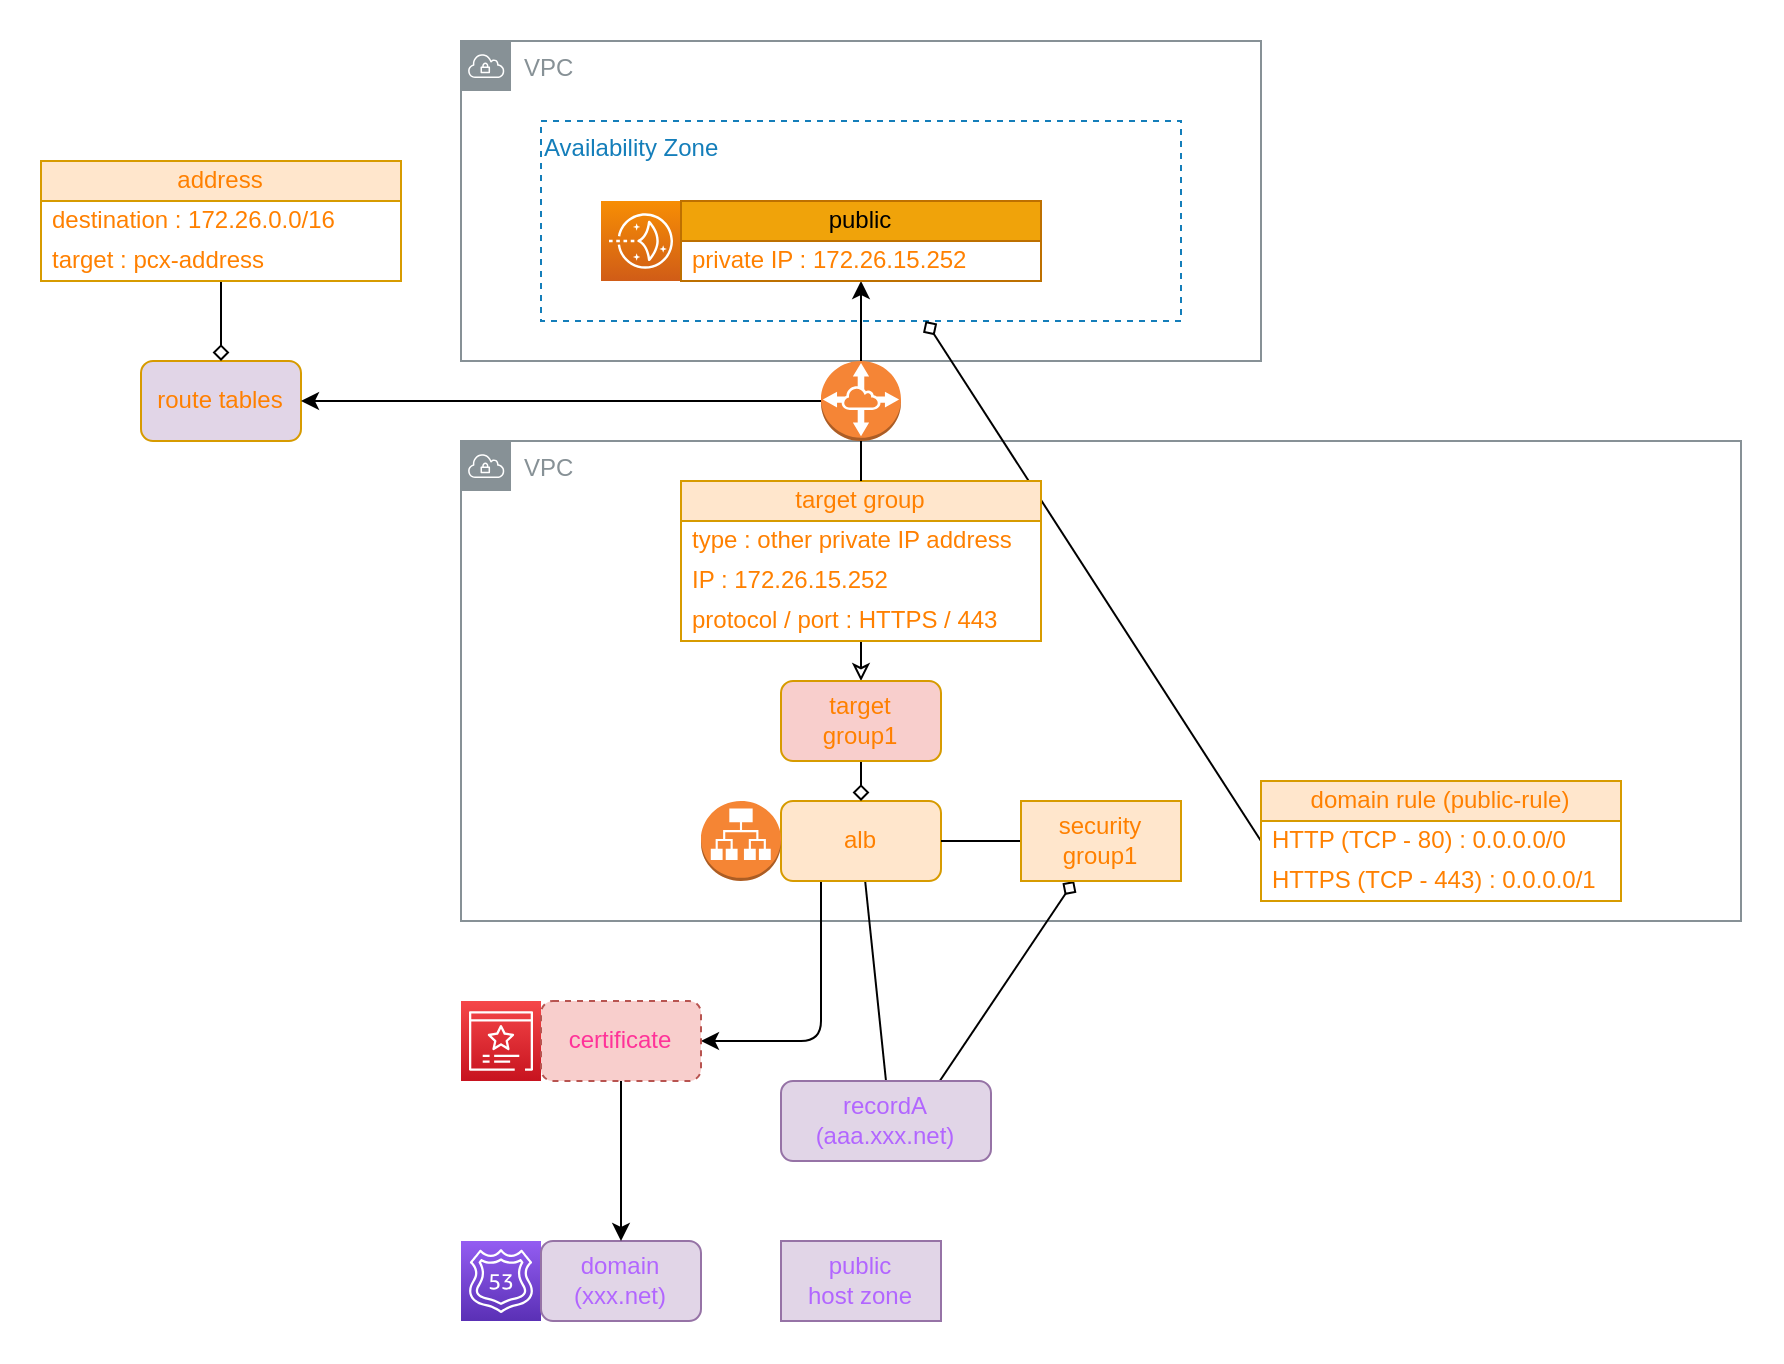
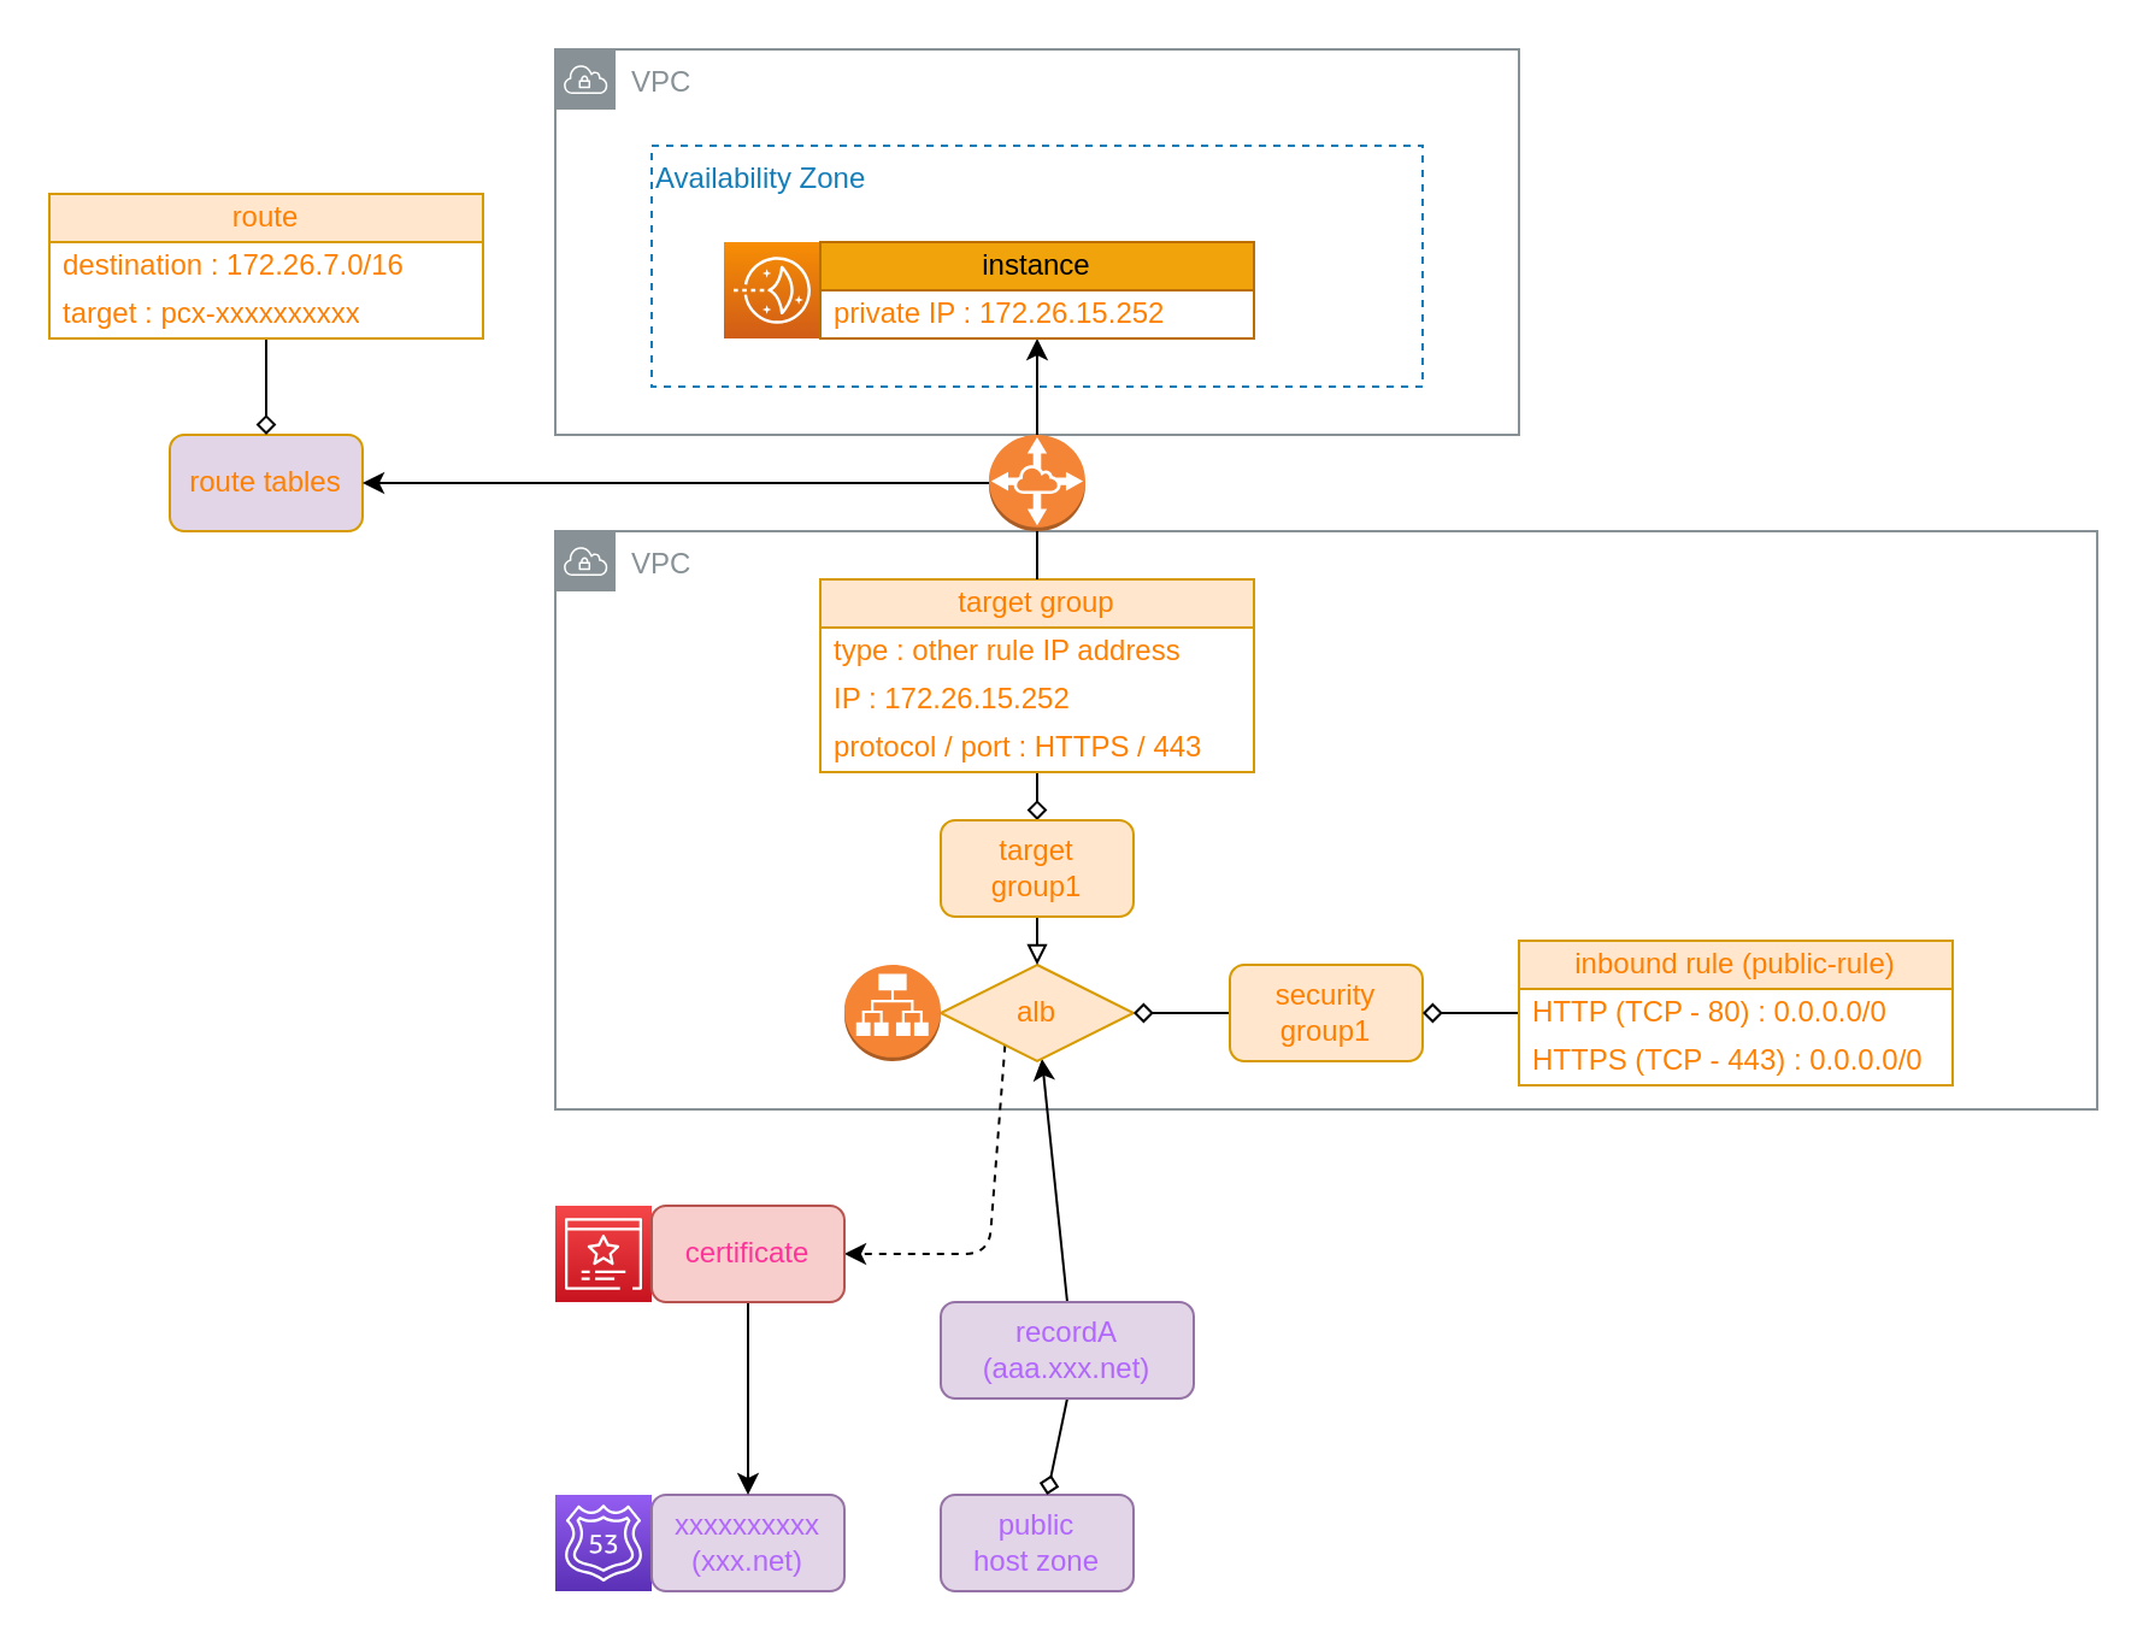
- <mxCell id="39" value="address" style="swimlane;fontStyle=0;childLayout=stackLayout;horizontal=1;startSize=20;horizontalStack=0;resizeParent=1;resizeParentMax=0;resizeLast=0;collapsible=1;marginBottom=0;whiteSpace=wrap;html=1;fillColor=#ffe6cc;strokeColor=#d79b00;fontColor=#FF8000;" vertex="1" parent="1"><mxGeometry x="20" y="80" width="180" height="60" as="geometry"><mxRectangle x="450" y="510" width="60" height="30" as="alternateBounds" /></mxGeometry></mxCell>
+ <mxCell id="39" value="route" style="swimlane;fontStyle=0;childLayout=stackLayout;horizontal=1;startSize=20;horizontalStack=0;resizeParent=1;resizeParentMax=0;resizeLast=0;collapsible=1;marginBottom=0;whiteSpace=wrap;html=1;fillColor=#ffe6cc;strokeColor=#d79b00;fontColor=#FF8000;" vertex="1" parent="1"><mxGeometry x="20" y="80" width="180" height="60" as="geometry"><mxRectangle x="450" y="510" width="60" height="30" as="alternateBounds" /></mxGeometry></mxCell>
- <mxCell id="40" value="destination : 172.26.0.0/16" style="text;strokeColor=none;fillColor=none;align=left;verticalAlign=middle;spacingLeft=4;spacingRight=4;overflow=hidden;points=[[0,0.5],[1,0.5]];portConstraint=eastwest;rotatable=0;whiteSpace=wrap;html=1;fontColor=#FF8000;" vertex="1" parent="39"><mxGeometry y="20" width="180" height="20" as="geometry" /></mxCell>
+ <mxCell id="40" value="destination : 172.26.7.0/16" style="text;strokeColor=none;fillColor=none;align=left;verticalAlign=middle;spacingLeft=4;spacingRight=4;overflow=hidden;points=[[0,0.5],[1,0.5]];portConstraint=eastwest;rotatable=0;whiteSpace=wrap;html=1;fontColor=#FF8000;" vertex="1" parent="39"><mxGeometry y="20" width="180" height="20" as="geometry" /></mxCell>
- <mxCell id="32" value="public" style="swimlane;fontStyle=0;childLayout=stackLayout;horizontal=1;startSize=20;horizontalStack=0;resizeParent=1;resizeParentMax=0;resizeLast=0;collapsible=1;marginBottom=0;whiteSpace=wrap;html=1;fillColor=#f0a30a;strokeColor=#BD7000;fontColor=#000000;" vertex="1" parent="1"><mxGeometry x="340" width="180" height="40" as="geometry" y="100"><mxRectangle x="450" y="510" width="60" height="30" as="alternateBounds" /></mxGeometry></mxCell>
+ <mxCell id="32" value="instance" style="swimlane;fontStyle=0;childLayout=stackLayout;horizontal=1;startSize=20;horizontalStack=0;resizeParent=1;resizeParentMax=0;resizeLast=0;collapsible=1;marginBottom=0;whiteSpace=wrap;html=1;fillColor=#f0a30a;strokeColor=#BD7000;fontColor=#000000;" vertex="1" parent="1"><mxGeometry x="340" width="180" height="40" as="geometry" y="100"><mxRectangle x="450" y="510" width="60" height="30" as="alternateBounds" /></mxGeometry></mxCell>
- <mxCell id="41" value="target : pcx-address" style="text;strokeColor=none;fillColor=none;align=left;verticalAlign=middle;spacingLeft=4;spacingRight=4;overflow=hidden;points=[[0,0.5],[1,0.5]];portConstraint=eastwest;rotatable=0;whiteSpace=wrap;html=1;fontColor=#FF8000;" vertex="1" parent="39"><mxGeometry y="40" width="180" height="20" as="geometry" /></mxCell>
+ <mxCell id="41" value="target : pcx-xxxxxxxxxx" style="text;strokeColor=none;fillColor=none;align=left;verticalAlign=middle;spacingLeft=4;spacingRight=4;overflow=hidden;points=[[0,0.5],[1,0.5]];portConstraint=eastwest;rotatable=0;whiteSpace=wrap;html=1;fontColor=#FF8000;" vertex="1" parent="39"><mxGeometry y="40" width="180" height="20" as="geometry" /></mxCell>
- <mxCell id="22" value="type : other private IP address" style="text;strokeColor=none;fillColor=none;align=left;verticalAlign=middle;spacingLeft=4;spacingRight=4;overflow=hidden;points=[[0,0.5],[1,0.5]];portConstraint=eastwest;rotatable=0;whiteSpace=wrap;html=1;fontColor=#FF8000;" parent="21" vertex="1"><mxGeometry y="20" width="180" height="20" as="geometry" /></mxCell>
+ <mxCell id="22" value="type : other rule IP address" style="text;strokeColor=none;fillColor=none;align=left;verticalAlign=middle;spacingLeft=4;spacingRight=4;overflow=hidden;points=[[0,0.5],[1,0.5]];portConstraint=eastwest;rotatable=0;whiteSpace=wrap;html=1;fontColor=#FF8000;" parent="21" vertex="1"><mxGeometry y="20" width="180" height="20" as="geometry" /></mxCell>
- <mxCell id="19" style="edgeStyle=none;html=1;entryX=0.5;entryY=0;entryDx=0;entryDy=0;endArrow=classic;endFill=0;strokeColor=#000000;" edge="1" parent="1" source="21" target="30"><mxGeometry relative="1" as="geometry" /></mxCell>
+ <mxCell id="19" style="edgeStyle=none;html=1;entryX=0.5;entryY=0;entryDx=0;entryDy=0;endArrow=diamond;endFill=0;strokeColor=#000000;" edge="1" parent="1" source="21" target="30"><mxGeometry relative="1" as="geometry" /></mxCell>
- <mxCell id="15" style="edgeStyle=none;html=1;exitX=0;exitY=0.5;exitDx=0;exitDy=0;strokeColor=#000000;fontColor=#FF8000;endArrow=diamond;endFill=0;" parent="1" source="17" target="4" edge="1"><mxGeometry relative="1" as="geometry"><mxPoint x="630" y="420" as="sourcePoint" /></mxGeometry></mxCell>
+ <mxCell id="15" style="edgeStyle=none;html=1;exitX=0;exitY=0.5;exitDx=0;exitDy=0;strokeColor=#000000;fontColor=#FF8000;endArrow=diamond;endFill=0;entryX=1;entryY=0.5;entryDx=0;entryDy=0;" parent="1" source="17" target="14" edge="1"><mxGeometry relative="1" as="geometry"><mxPoint x="630" y="420" as="sourcePoint" /></mxGeometry></mxCell>
- <mxCell id="30" value="target&lt;br&gt;group1" style="rounded=1;whiteSpace=wrap;html=1;fillColor=#f8cecc;strokeColor=#d79b00;fontColor=#FF8000;" vertex="1" parent="1"><mxGeometry x="390" y="340" width="80" height="40" as="geometry" /></mxCell>
+ <mxCell id="30" value="target&lt;br&gt;group1" style="rounded=1;whiteSpace=wrap;html=1;fillColor=#ffe6cc;strokeColor=#d79b00;fontColor=#FF8000;" vertex="1" parent="1"><mxGeometry x="390" y="340" width="80" height="40" as="geometry" /></mxCell>
- <mxCell id="25" style="edgeStyle=none;html=1;exitX=0.5;exitY=1;exitDx=0;exitDy=0;strokeColor=#000000;fontColor=#FF8000;endArrow=diamond;endFill=0;" parent="1" source="30" target="12" edge="1"><mxGeometry relative="1" as="geometry"><mxPoint x="430" y="280" as="sourcePoint" /></mxGeometry></mxCell>
+ <mxCell id="25" style="edgeStyle=none;html=1;exitX=0.5;exitY=1;exitDx=0;exitDy=0;strokeColor=#000000;fontColor=#FF8000;endArrow=block;endFill=0;" parent="1" source="30" target="12" edge="1"><mxGeometry relative="1" as="geometry"><mxPoint x="430" y="280" as="sourcePoint" /></mxGeometry></mxCell>
- <mxCell id="16" value="domain rule (public-rule)" style="swimlane;fontStyle=0;childLayout=stackLayout;horizontal=1;startSize=20;horizontalStack=0;resizeParent=1;resizeParentMax=0;resizeLast=0;collapsible=1;marginBottom=0;whiteSpace=wrap;html=1;fillColor=#ffe6cc;strokeColor=#d79b00;fontColor=#FF8000;" parent="1" vertex="1"><mxGeometry x="630" y="390" width="180" height="60" as="geometry"><mxRectangle x="450" y="510" width="60" height="30" as="alternateBounds" /></mxGeometry></mxCell>
+ <mxCell id="16" value="inbound rule (public-rule)" style="swimlane;fontStyle=0;childLayout=stackLayout;horizontal=1;startSize=20;horizontalStack=0;resizeParent=1;resizeParentMax=0;resizeLast=0;collapsible=1;marginBottom=0;whiteSpace=wrap;html=1;fillColor=#ffe6cc;strokeColor=#d79b00;fontColor=#FF8000;" parent="1" vertex="1"><mxGeometry x="630" y="390" width="180" height="60" as="geometry"><mxRectangle x="450" y="510" width="60" height="30" as="alternateBounds" /></mxGeometry></mxCell>
- <mxCell id="12" value="alb" style="rounded=1;whiteSpace=wrap;html=1;fillColor=#ffe6cc;strokeColor=#d79b00;fontColor=#FF8000;" parent="1" vertex="1"><mxGeometry x="390" y="400" width="80" height="40" as="geometry" /></mxCell>
+ <mxCell id="12" value="alb" style="rhombus;whiteSpace=wrap;html=1;fillColor=#ffe6cc;strokeColor=#d79b00;fontColor=#FF8000;" parent="1" vertex="1"><mxGeometry x="390" y="400" width="80" height="40" as="geometry" /></mxCell>
- <mxCell id="13" style="edgeStyle=none;html=1;exitX=0;exitY=0.5;exitDx=0;exitDy=0;entryX=1;entryY=0.5;entryDx=0;entryDy=0;strokeColor=#000000;fontColor=#FF8000;endArrow=none;endFill=0;" parent="1" source="14" target="12" edge="1"><mxGeometry relative="1" as="geometry" /></mxCell>
+ <mxCell id="13" style="edgeStyle=none;html=1;exitX=0;exitY=0.5;exitDx=0;exitDy=0;entryX=1;entryY=0.5;entryDx=0;entryDy=0;strokeColor=#000000;fontColor=#FF8000;endArrow=diamond;endFill=0;" parent="1" source="14" target="12" edge="1"><mxGeometry relative="1" as="geometry" /></mxCell>
- <mxCell id="14" value="security &lt;br&gt;group1" style="whiteSpace=wrap;html=1;fillColor=#ffe6cc;strokeColor=#d79b00;fontColor=#FF8000;rounded=0;" parent="1" vertex="1"><mxGeometry x="510" y="400" width="80" height="40" as="geometry" /></mxCell>
+ <mxCell id="14" value="security &lt;br&gt;group1" style="rounded=1;whiteSpace=wrap;html=1;fillColor=#ffe6cc;strokeColor=#d79b00;fontColor=#FF8000;" parent="1" vertex="1"><mxGeometry x="510" y="400" width="80" height="40" as="geometry" /></mxCell>
- <mxCell id="18" value="HTTPS (TCP - 443) : 0.0.0.0/1" style="text;strokeColor=none;fillColor=none;align=left;verticalAlign=middle;spacingLeft=4;spacingRight=4;overflow=hidden;points=[[0,0.5],[1,0.5]];portConstraint=eastwest;rotatable=0;whiteSpace=wrap;html=1;fontColor=#FF8000;" parent="16" vertex="1"><mxGeometry y="40" width="180" height="20" as="geometry" /></mxCell>
+ <mxCell id="18" value="HTTPS (TCP - 443) : 0.0.0.0/0" style="text;strokeColor=none;fillColor=none;align=left;verticalAlign=middle;spacingLeft=4;spacingRight=4;overflow=hidden;points=[[0,0.5],[1,0.5]];portConstraint=eastwest;rotatable=0;whiteSpace=wrap;html=1;fontColor=#FF8000;" parent="16" vertex="1"><mxGeometry y="40" width="180" height="20" as="geometry" /></mxCell>
- <mxCell id="9" style="edgeStyle=none;html=1;exitX=0.5;exitY=0;exitDx=0;exitDy=0;strokeColor=#000000;fontColor=#FF8000;endArrow=none;endFill=1;" parent="1" source="10" target="12" edge="1"><mxGeometry relative="1" as="geometry" /></mxCell>
+ <mxCell id="9" style="edgeStyle=none;html=1;exitX=0.5;exitY=0;exitDx=0;exitDy=0;strokeColor=#000000;fontColor=#FF8000;endArrow=classic;endFill=1;" parent="1" source="10" target="12" edge="1"><mxGeometry relative="1" as="geometry" /></mxCell>
- <mxCell id="8" style="edgeStyle=none;html=1;exitX=0.5;exitY=1;exitDx=0;exitDy=0;strokeColor=#000000;fontColor=#B266FF;endArrow=diamond;endFill=0;" parent="1" source="10" target="14" edge="1"><mxGeometry relative="1" as="geometry" /></mxCell>
+ <mxCell id="8" style="edgeStyle=none;html=1;exitX=0.5;exitY=1;exitDx=0;exitDy=0;strokeColor=#000000;fontColor=#B266FF;endArrow=diamond;endFill=0;" parent="1" source="10" target="6" edge="1"><mxGeometry relative="1" as="geometry" /></mxCell>
- <mxCell id="11" style="edgeStyle=none;html=1;exitX=0.25;exitY=1;exitDx=0;exitDy=0;entryX=1;entryY=0.5;entryDx=0;entryDy=0;strokeColor=#000000;fontColor=#FF3399;endArrow=classic;endFill=1;" parent="1" source="12" target="28" edge="1"><mxGeometry relative="1" as="geometry"><Array as="points"><mxPoint x="410" y="520" /></Array></mxGeometry></mxCell>
+ <mxCell id="11" style="edgeStyle=none;html=1;exitX=0.25;exitY=1;exitDx=0;exitDy=0;entryX=1;entryY=0.5;entryDx=0;entryDy=0;strokeColor=#000000;fontColor=#FF3399;endArrow=classic;endFill=1;dashed=1;" parent="1" source="12" target="28" edge="1"><mxGeometry relative="1" as="geometry"><Array as="points"><mxPoint x="410" y="520" /></Array></mxGeometry></mxCell>
- <mxCell id="28" value="certificate" style="rounded=1;whiteSpace=wrap;html=1;fillColor=#f8cecc;strokeColor=#b85450;fontColor=#FF3399;dashed=1;" parent="1" vertex="1"><mxGeometry x="270" y="500" width="80" height="40" as="geometry" /></mxCell>
+ <mxCell id="28" value="certificate" style="rounded=1;whiteSpace=wrap;html=1;fillColor=#f8cecc;strokeColor=#b85450;fontColor=#FF3399;" parent="1" vertex="1"><mxGeometry x="270" y="500" width="80" height="40" as="geometry" /></mxCell>
- <mxCell id="7" value="domain&lt;br&gt;(xxx.net)" style="rounded=1;whiteSpace=wrap;html=1;fillColor=#e1d5e7;strokeColor=#9673a6;fontColor=#B266FF;" parent="1" vertex="1"><mxGeometry x="270" y="620" width="80" height="40" as="geometry" /></mxCell>
+ <mxCell id="7" value="xxxxxxxxxx&lt;br&gt;(xxx.net)" style="rounded=1;whiteSpace=wrap;html=1;fillColor=#e1d5e7;strokeColor=#9673a6;fontColor=#B266FF;" parent="1" vertex="1"><mxGeometry x="270" y="620" width="80" height="40" as="geometry" /></mxCell>
- <mxCell id="6" value="public&lt;br&gt;host zone" style="whiteSpace=wrap;html=1;fillColor=#e1d5e7;strokeColor=#9673a6;fontColor=#B266FF;rounded=0;" parent="1" vertex="1"><mxGeometry x="390" y="620" width="80" height="40" as="geometry" /></mxCell>
+ <mxCell id="6" value="public&lt;br&gt;host zone" style="rounded=1;whiteSpace=wrap;html=1;fillColor=#e1d5e7;strokeColor=#9673a6;fontColor=#B266FF;" parent="1" vertex="1"><mxGeometry x="390" y="620" width="80" height="40" as="geometry" /></mxCell>
